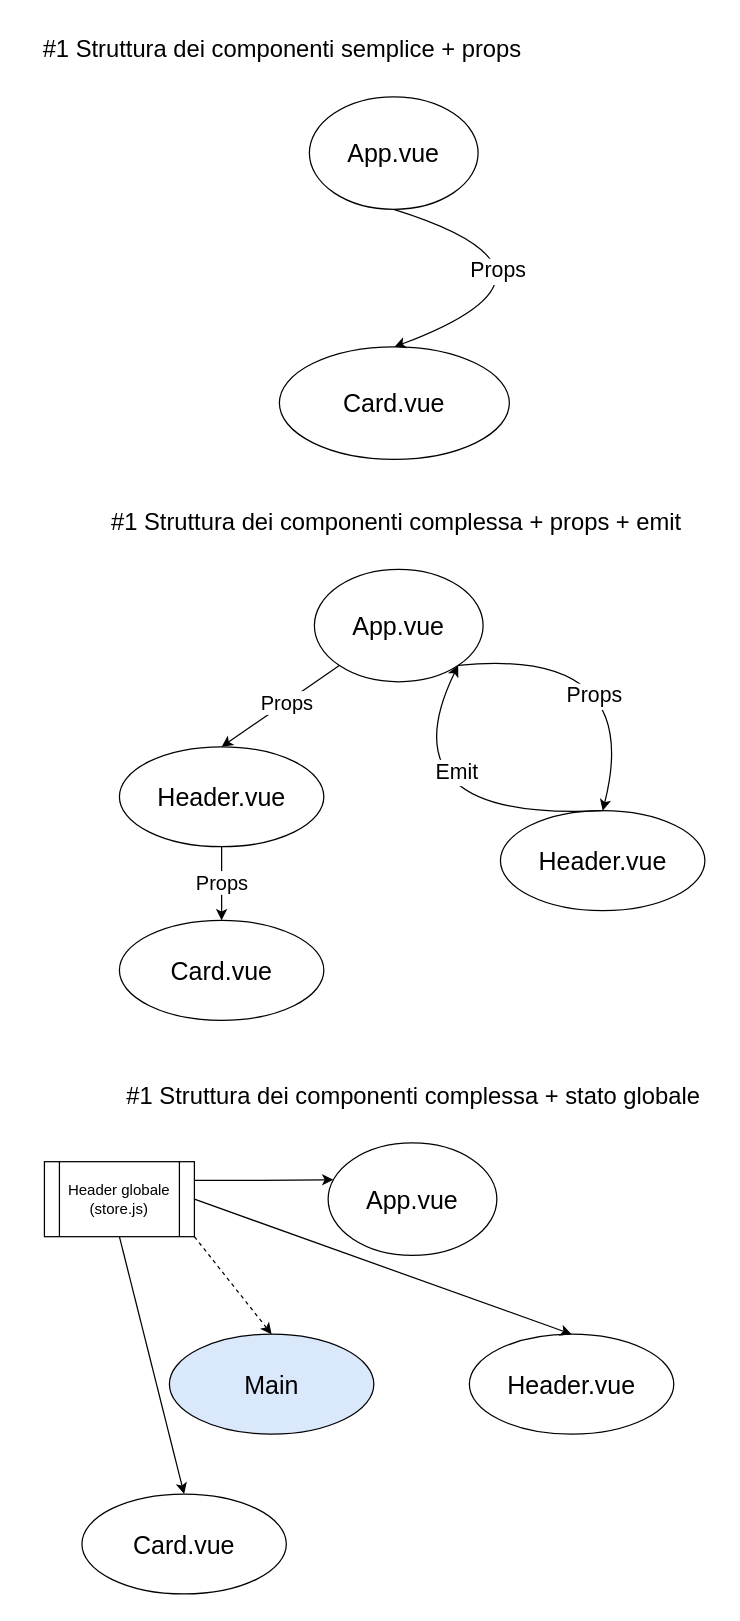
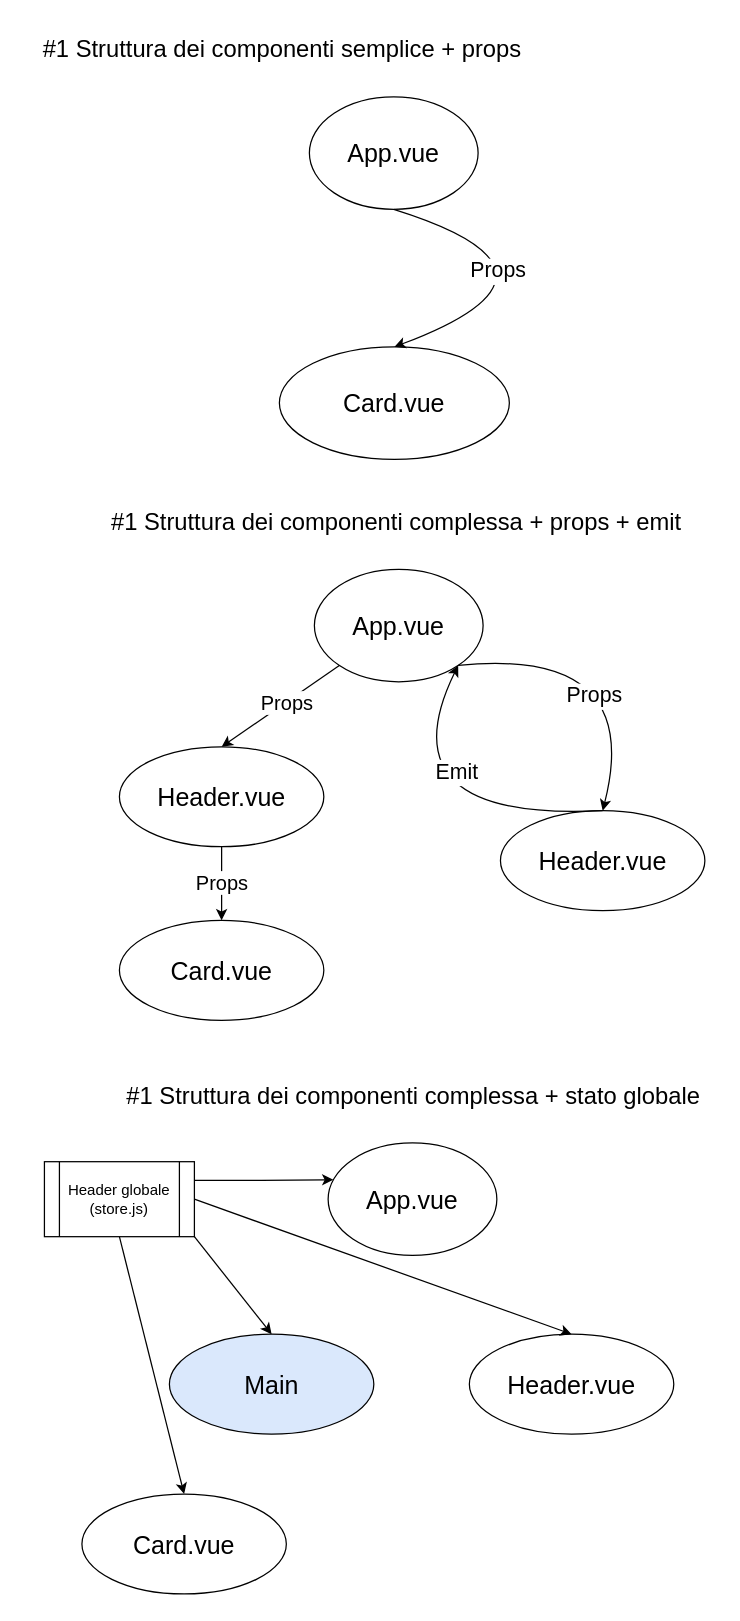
- <mxCell id="22" value="" style="endArrow=classic;html=1;rounded=0;entryX=0.5;entryY=0;entryDx=0;entryDy=0;exitX=1;exitY=1;exitDx=0;exitDy=0;dashed=1;" edge="1" parent="1" source="25" target="20"><mxGeometry width="50" height="50" relative="1" as="geometry"><mxPoint x="316" y="1156" as="sourcePoint" /><mxPoint x="366" y="1106" as="targetPoint" /></mxGeometry></mxCell>
+ <mxCell id="22" value="" style="endArrow=classic;html=1;rounded=0;entryX=0.5;entryY=0;entryDx=0;entryDy=0;exitX=1;exitY=1;exitDx=0;exitDy=0;" edge="1" parent="1" source="25" target="20"><mxGeometry width="50" height="50" relative="1" as="geometry"><mxPoint x="316" y="1156" as="sourcePoint" /><mxPoint x="366" y="1106" as="targetPoint" /></mxGeometry></mxCell>
